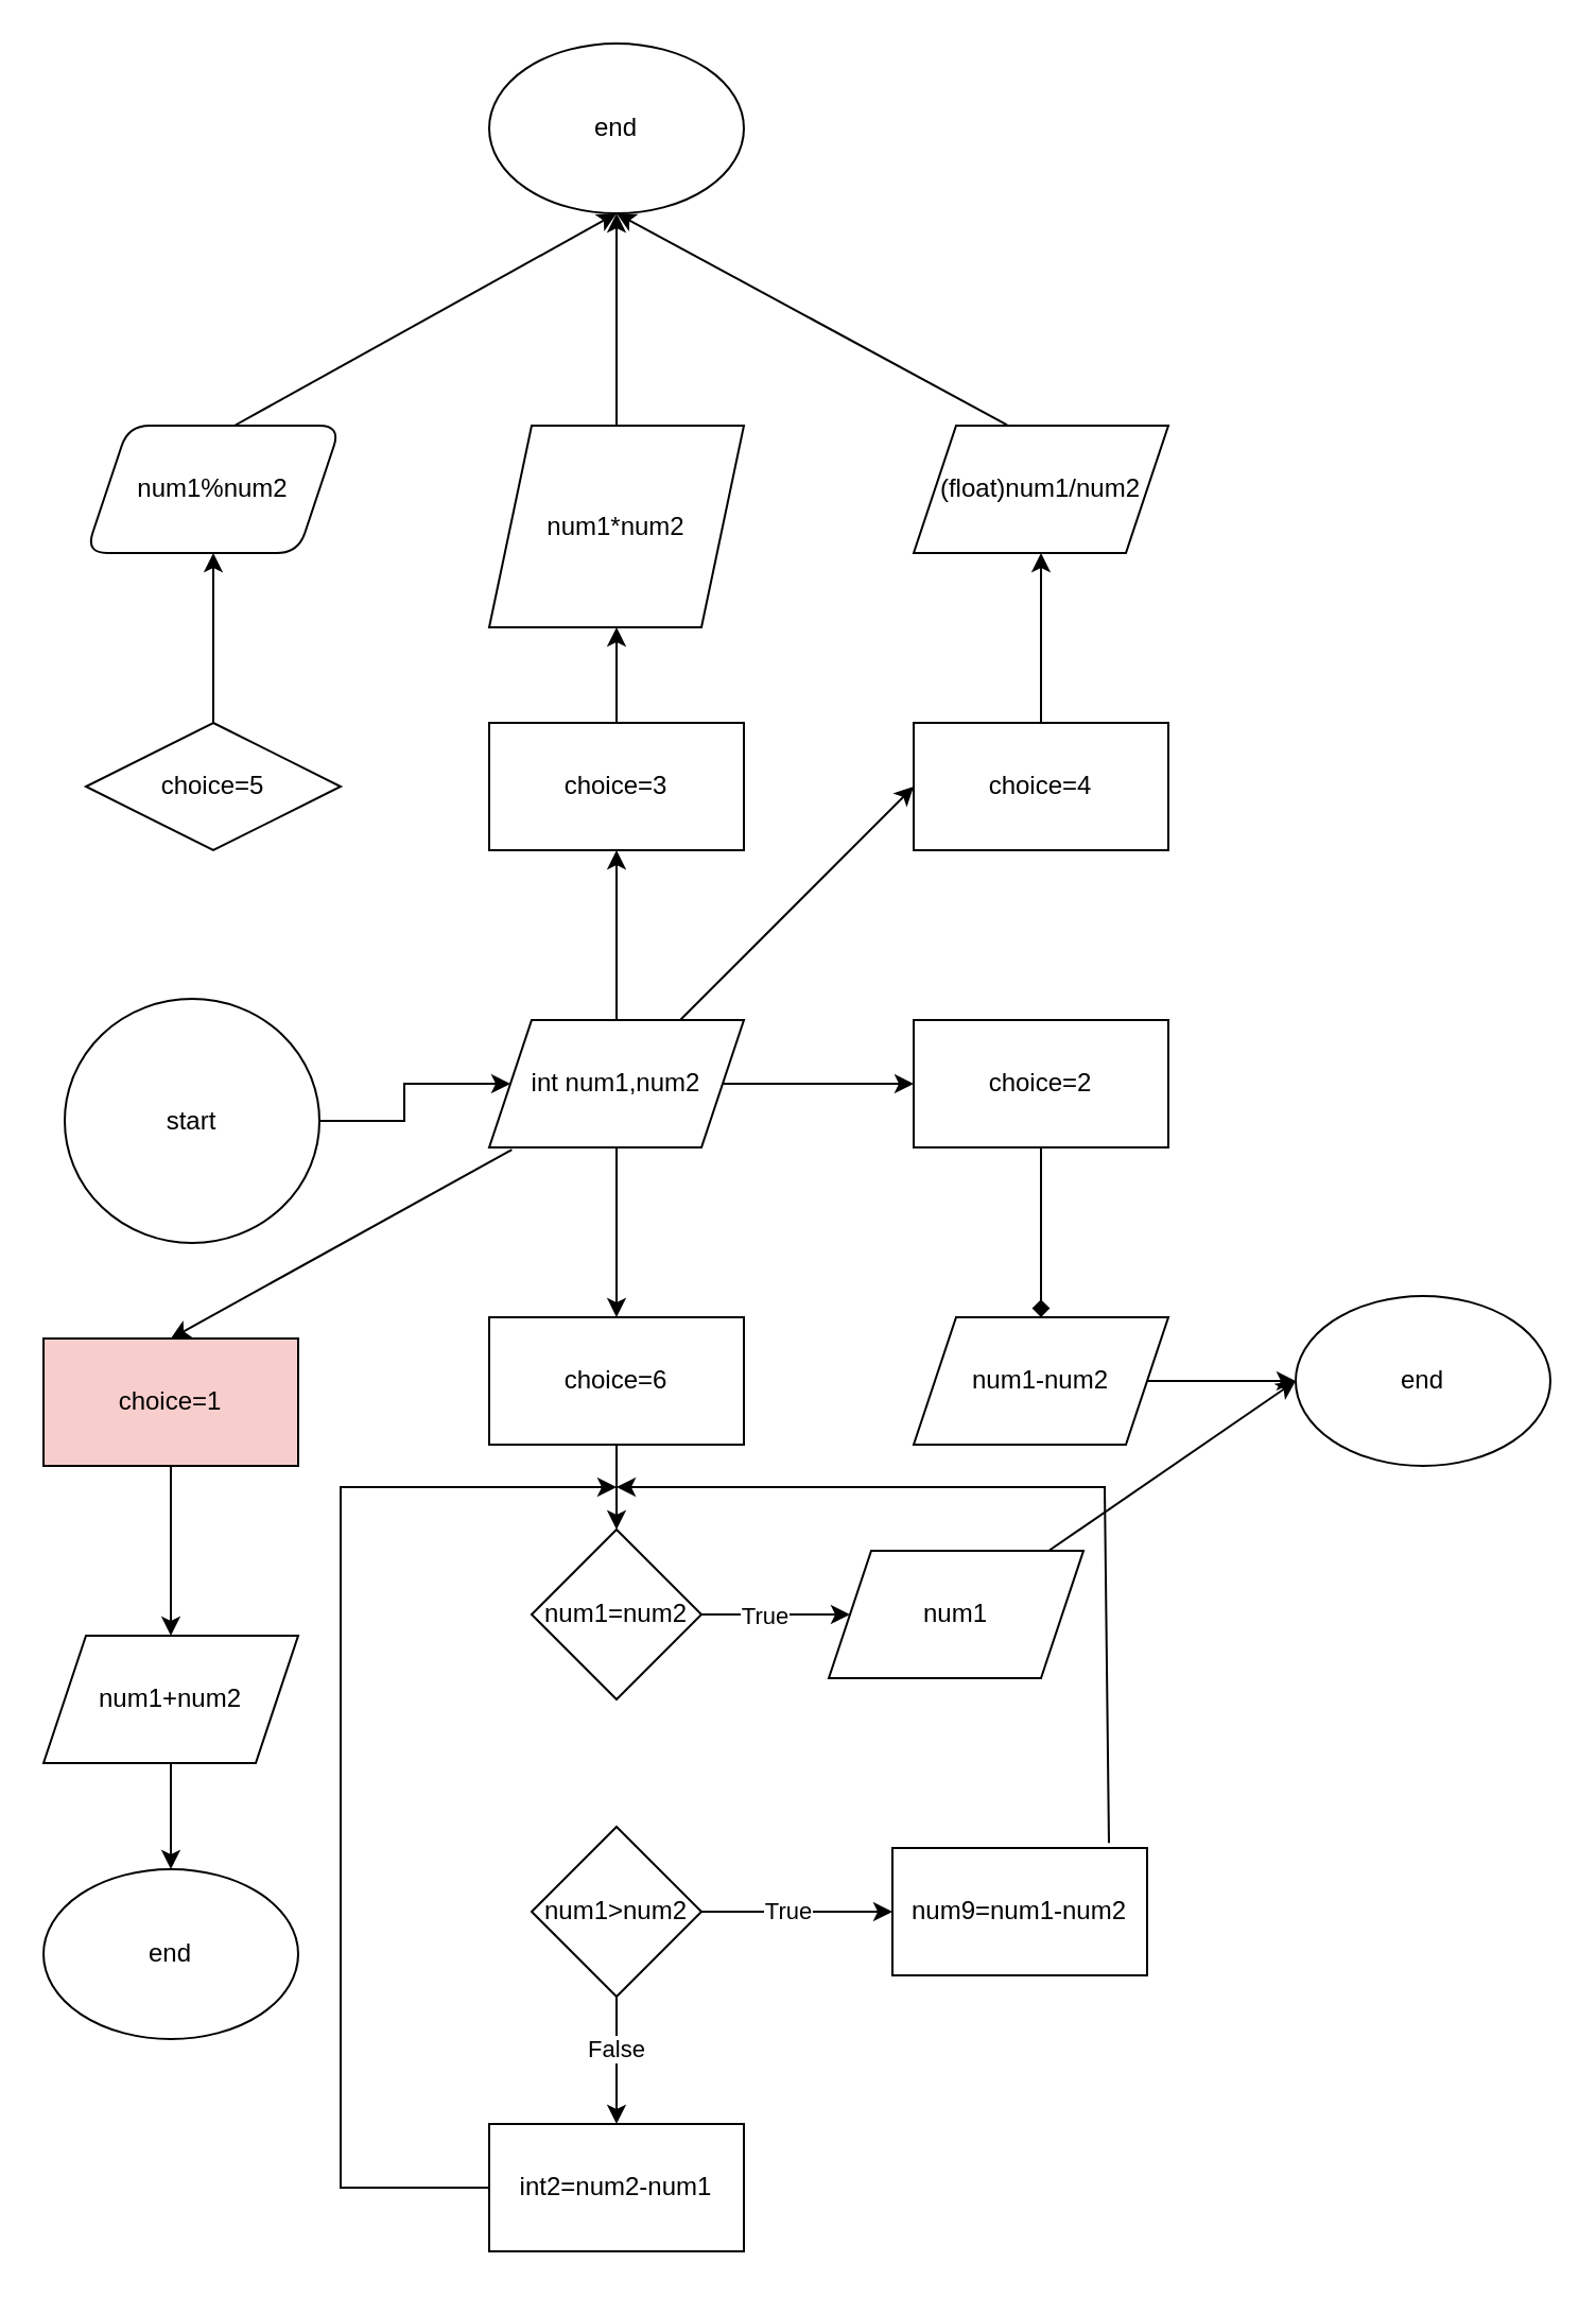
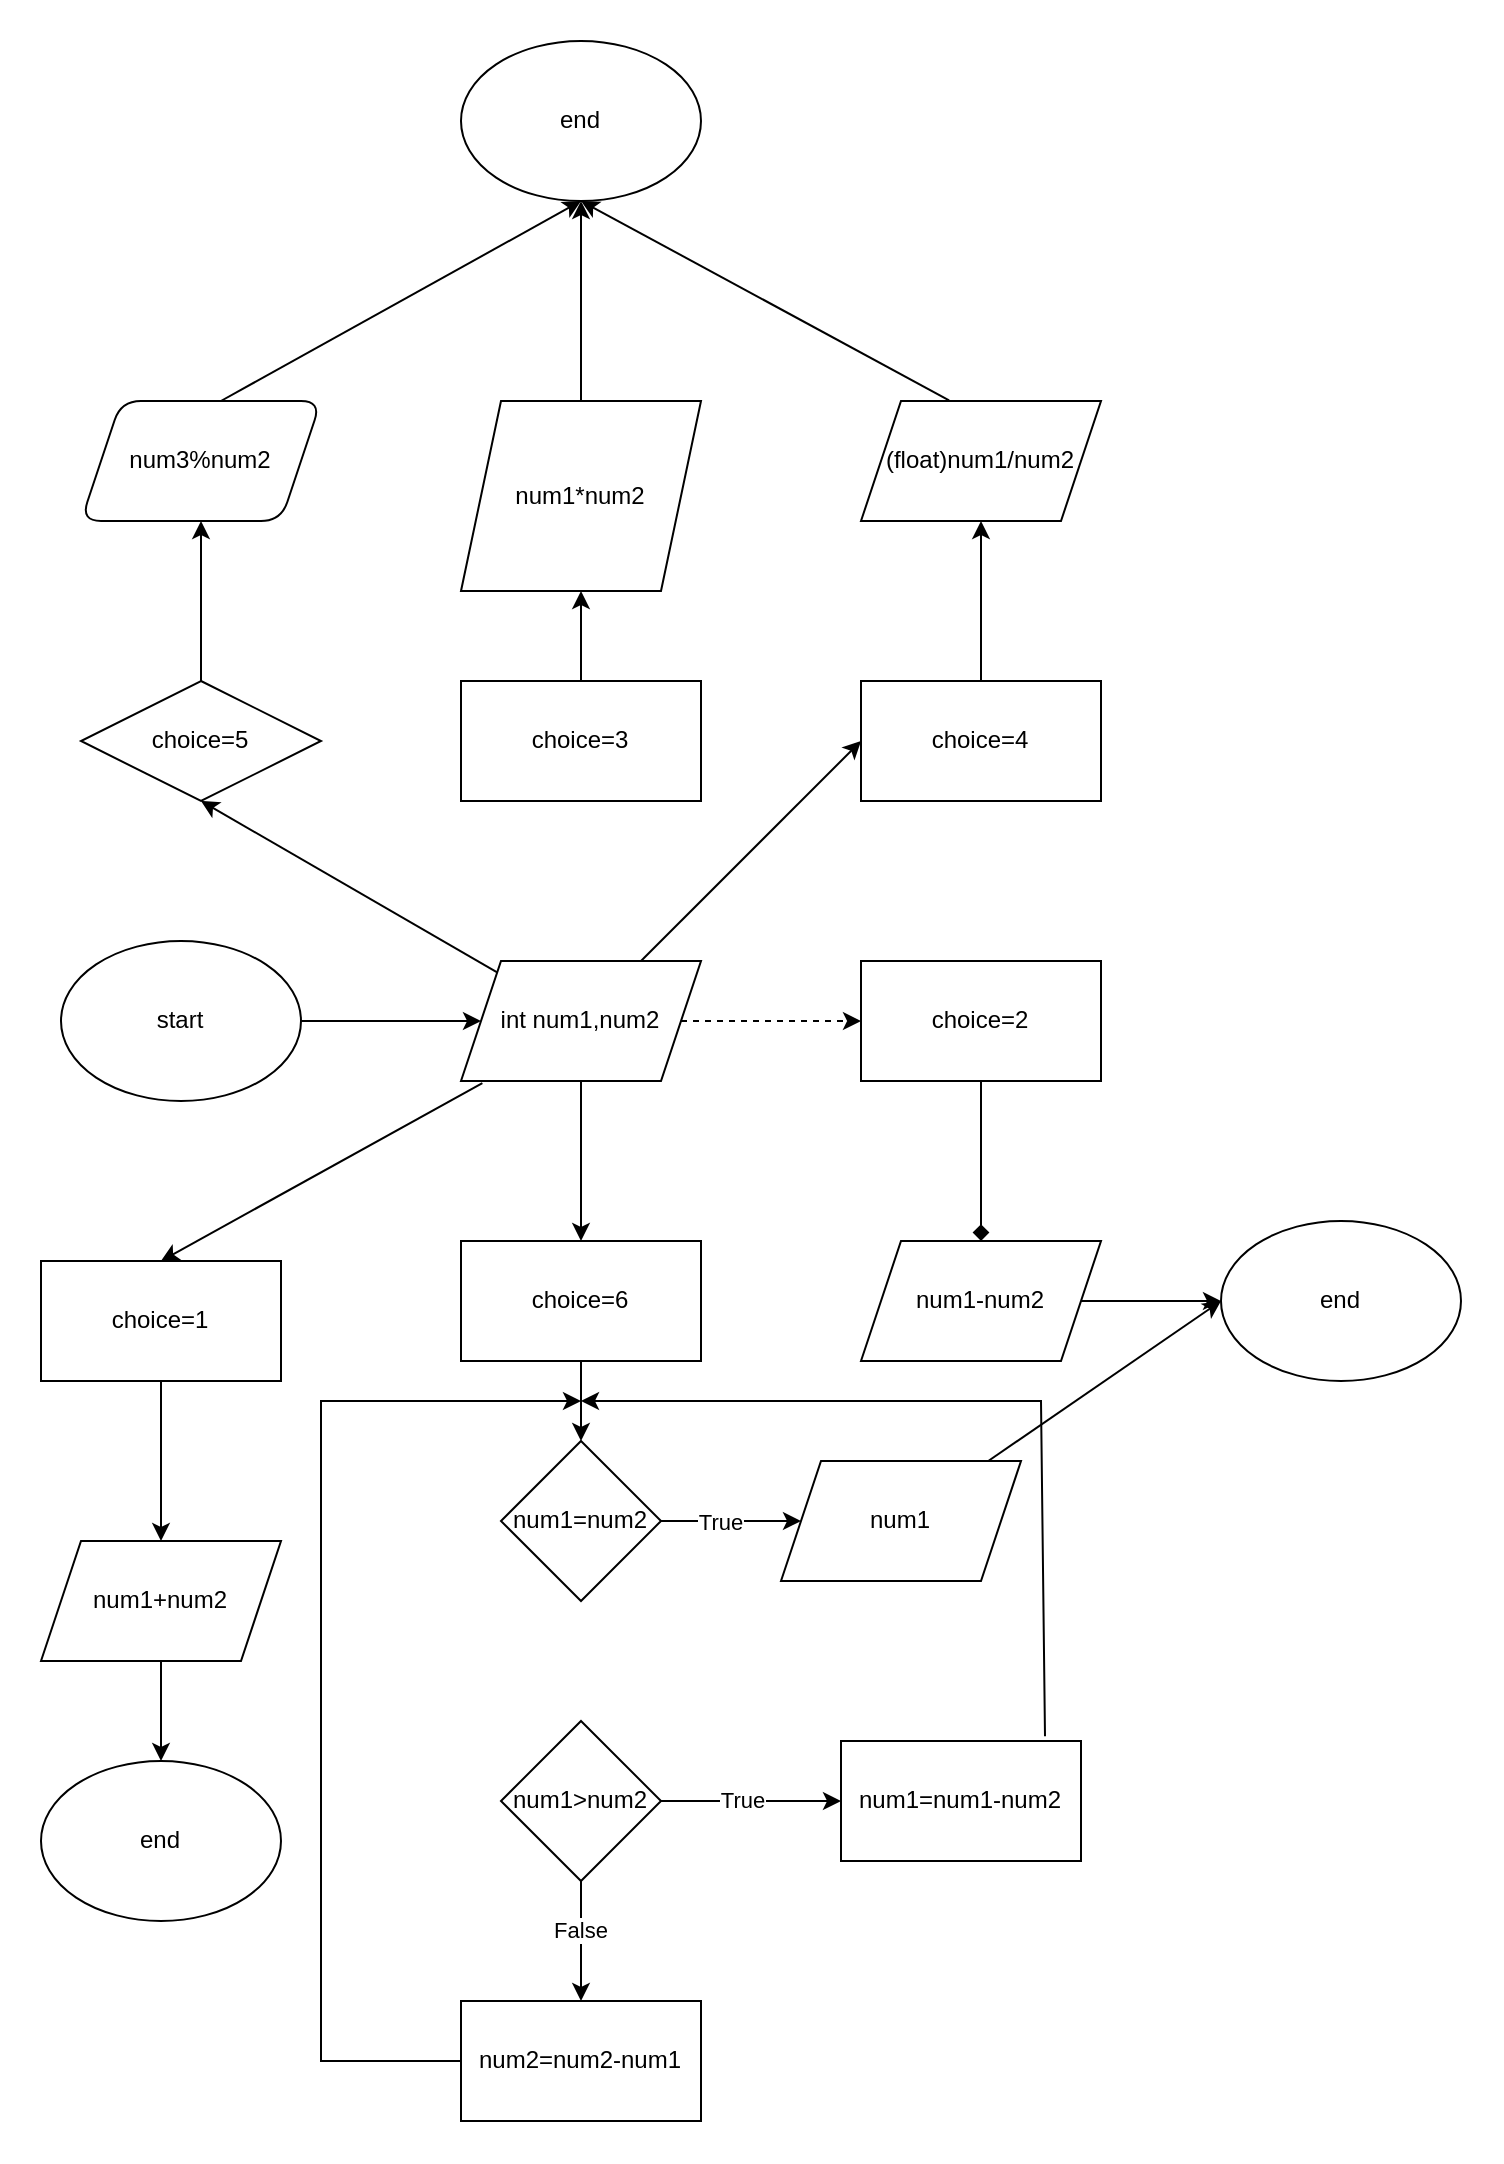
- <mxCell id="26" value="num1%num2" style="shape=parallelogram;perimeter=parallelogramPerimeter;whiteSpace=wrap;html=1;fixedSize=1;rounded=1;" vertex="1" parent="1"><mxGeometry x="40" y="200" width="120" height="60" as="geometry" /></mxCell>
+ <mxCell id="26" value="num3%num2" style="shape=parallelogram;perimeter=parallelogramPerimeter;whiteSpace=wrap;html=1;fixedSize=1;rounded=1;" vertex="1" parent="1"><mxGeometry x="40" y="200" width="120" height="60" as="geometry" /></mxCell>
- <mxCell id="5" value="" style="edgeStyle=orthogonalEdgeStyle;rounded=0;orthogonalLoop=1;jettySize=auto;html=1;" edge="1" parent="1" source="7" target="17"><mxGeometry relative="1" as="geometry" /></mxCell>
+ <mxCell id="27" value="" style="endArrow=classic;html=1;rounded=0;entryX=0.5;entryY=1;entryDx=0;entryDy=0;" edge="1" parent="1" source="7" target="25"><mxGeometry width="50" height="50" relative="1" as="geometry"><mxPoint x="320" y="420" as="sourcePoint" /><mxPoint x="370" y="370" as="targetPoint" /></mxGeometry></mxCell>
- <mxCell id="4" value="" style="edgeStyle=orthogonalEdgeStyle;rounded=0;orthogonalLoop=1;jettySize=auto;html=1;" edge="1" parent="1" source="7" target="13"><mxGeometry relative="1" as="geometry" /></mxCell>
+ <mxCell id="4" value="" style="edgeStyle=orthogonalEdgeStyle;rounded=0;orthogonalLoop=1;jettySize=auto;html=1;dashed=1;" edge="1" parent="1" source="7" target="13"><mxGeometry relative="1" as="geometry" /></mxCell>
- <mxCell id="3" value="start" style="ellipse;whiteSpace=wrap;html=1;" vertex="1" parent="1"><mxGeometry x="30" y="470" width="120" height="115" as="geometry" /></mxCell>
+ <mxCell id="3" value="start" style="ellipse;whiteSpace=wrap;html=1;" vertex="1" parent="1"><mxGeometry x="30" y="470" width="120" height="80" as="geometry" /></mxCell>
- <mxCell id="9" value="choice=1" style="whiteSpace=wrap;html=1;fillColor=#f8cecc;" vertex="1" parent="1"><mxGeometry x="20" y="630" width="120" height="60" as="geometry" /></mxCell>
+ <mxCell id="9" value="choice=1" style="whiteSpace=wrap;html=1;" vertex="1" parent="1"><mxGeometry x="20" y="630" width="120" height="60" as="geometry" /></mxCell>
- <mxCell id="35" value="num9=num1-num2" style="whiteSpace=wrap;html=1;" vertex="1" parent="1"><mxGeometry x="420" y="870" width="120" height="60" as="geometry" /></mxCell>
+ <mxCell id="35" value="num1=num1-num2" style="whiteSpace=wrap;html=1;" vertex="1" parent="1"><mxGeometry x="420" y="870" width="120" height="60" as="geometry" /></mxCell>
- <mxCell id="36" value="int2=num2-num1" style="whiteSpace=wrap;html=1;" vertex="1" parent="1"><mxGeometry x="230" y="1000" width="120" height="60" as="geometry" /></mxCell>
+ <mxCell id="36" value="num2=num2-num1" style="whiteSpace=wrap;html=1;" vertex="1" parent="1"><mxGeometry x="230" y="1000" width="120" height="60" as="geometry" /></mxCell>
